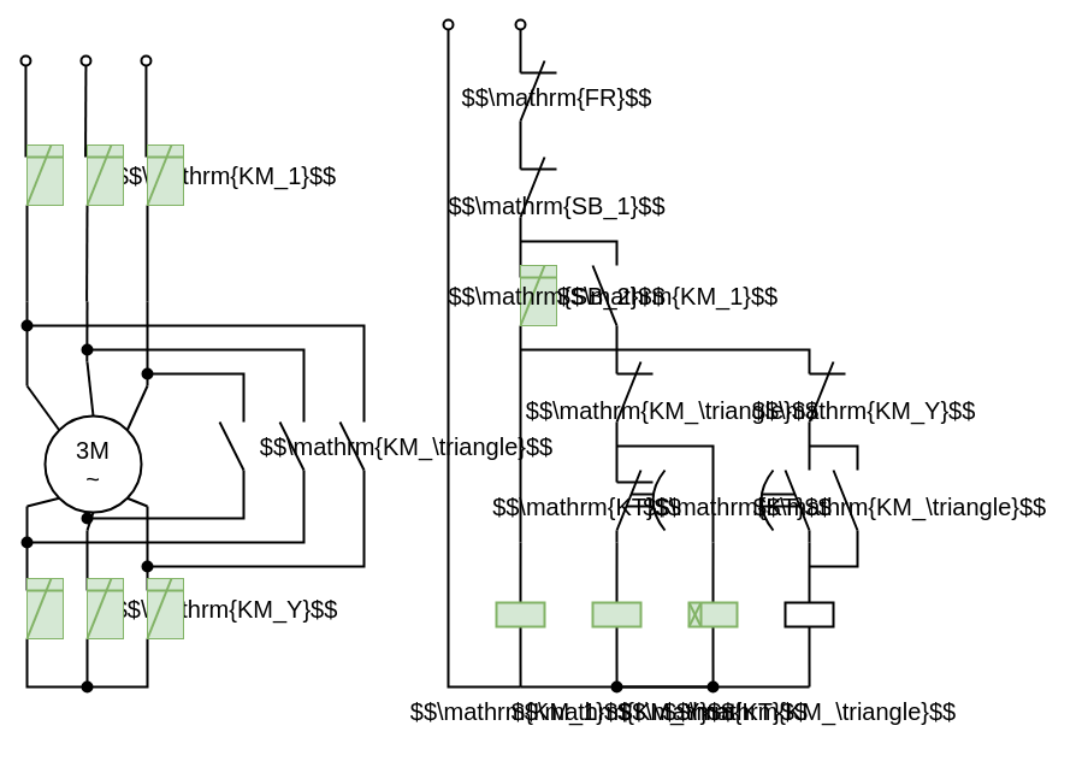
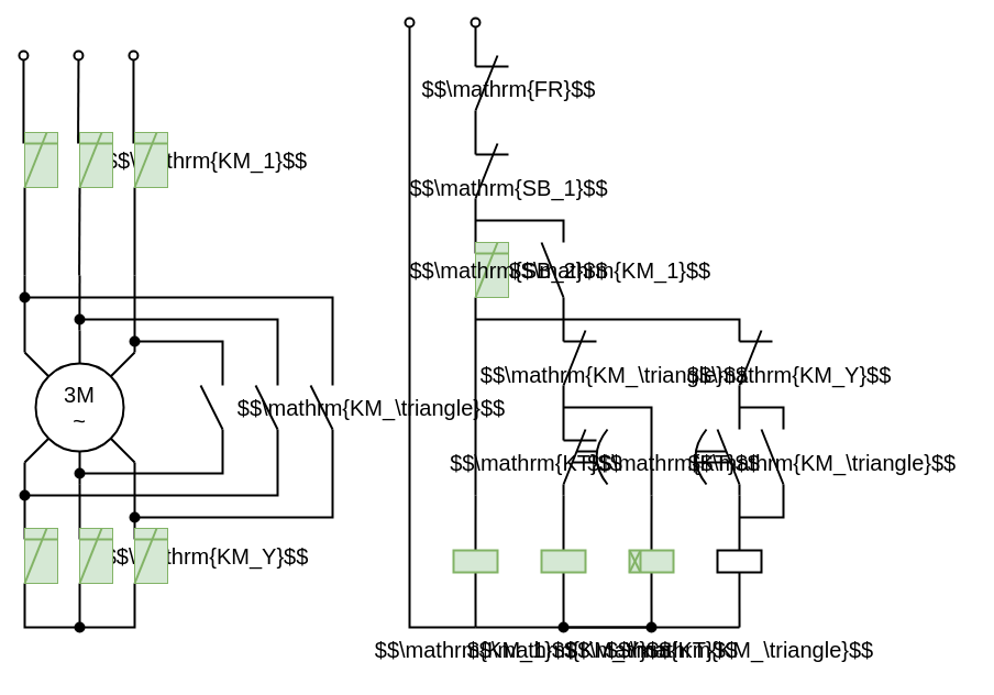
- <mxCell id="12" value="&lt;font style=&quot;font-size: 20px;&quot;&gt;3M&lt;/font&gt;&lt;div&gt;&lt;span style=&quot;font-size: 20px;&quot;&gt;~&lt;/span&gt;&lt;/div&gt;" style="ellipse;whiteSpace=wrap;html=1;aspect=fixed;strokeWidth=2;" parent="5" vertex="1"><mxGeometry x="15" y="45" width="80" height="80" as="geometry" /></mxCell>
+ <mxCell id="12" value="&lt;font style=&quot;font-size: 20px;&quot;&gt;3M&lt;/font&gt;&lt;div&gt;&lt;span style=&quot;font-size: 20px;&quot;&gt;~&lt;/span&gt;&lt;/div&gt;" style="ellipse;whiteSpace=wrap;html=1;aspect=fixed;strokeWidth=2;" parent="5" vertex="1"><mxGeometry x="10.0" y="30.0" width="80" height="80" as="geometry" /></mxCell>
